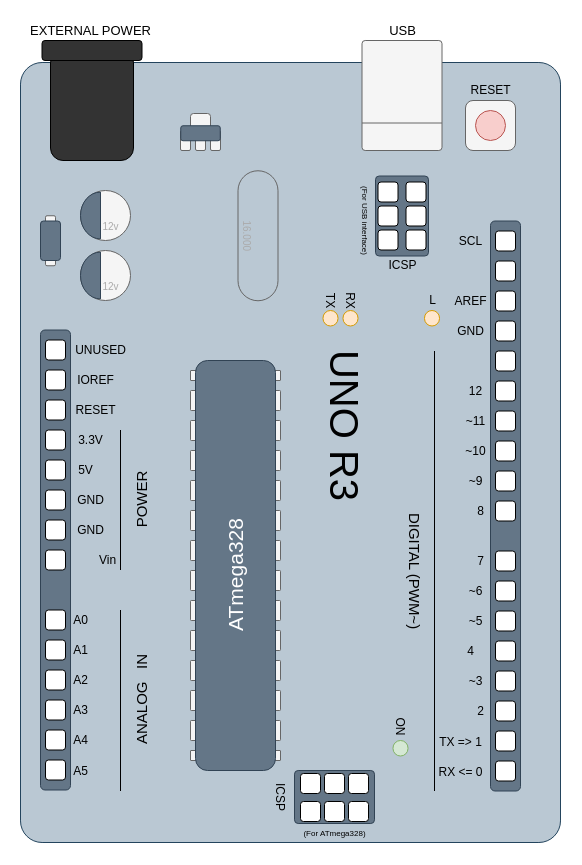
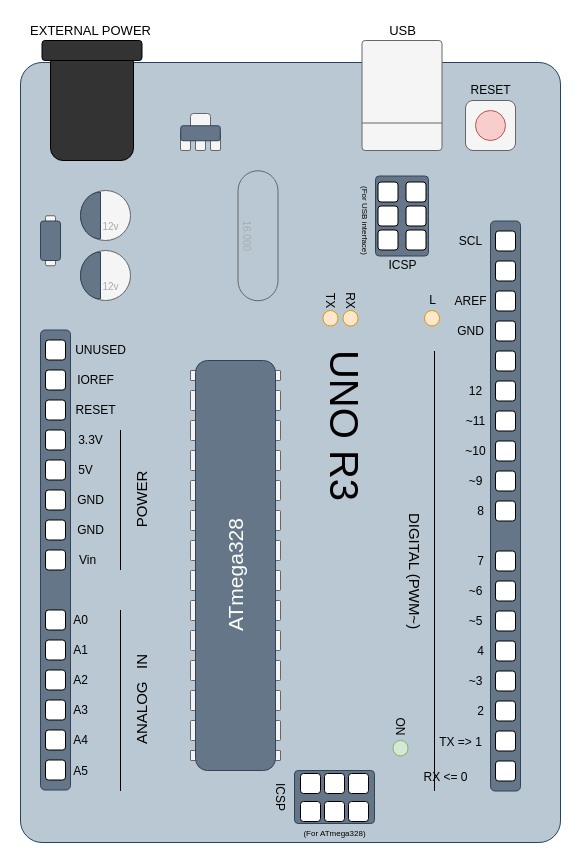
- <mxCell id="93" value="Vin" style="text;html=1;align=center;verticalAlign=middle;resizable=0;points=[];autosize=1;" parent="69" vertex="1"><mxGeometry x="52" y="220" width="30" height="20" as="geometry" /></mxCell>
+ <mxCell id="93" value="Vin" style="text;html=1;align=center;verticalAlign=middle;resizable=0;points=[];autosize=1;" parent="69" vertex="1"><mxGeometry x="32" y="220" width="30" height="20" as="geometry" /></mxCell>
- <mxCell id="9" value="4" style="text;html=1;align=center;verticalAlign=middle;resizable=0;points=[];autosize=1;" parent="4" vertex="1"><mxGeometry x="55" y="420" width="20" height="20" as="geometry" /></mxCell>
+ <mxCell id="9" value="4" style="text;html=1;align=center;verticalAlign=middle;resizable=0;points=[];autosize=1;" parent="4" vertex="1"><mxGeometry x="65" y="420" width="20" height="20" as="geometry" /></mxCell>
- <mxCell id="5" value="RX &amp;lt;= 0" style="text;html=1;align=center;verticalAlign=middle;resizable=0;points=[];autosize=1;" parent="4" vertex="1"><mxGeometry x="25" y="541" width="60" height="20" as="geometry" /></mxCell>
+ <mxCell id="5" value="RX &amp;lt;= 0" style="text;html=1;align=center;verticalAlign=middle;resizable=0;points=[];autosize=1;" parent="4" vertex="1"><mxGeometry x="10" y="546" width="60" height="20" as="geometry" /></mxCell>
